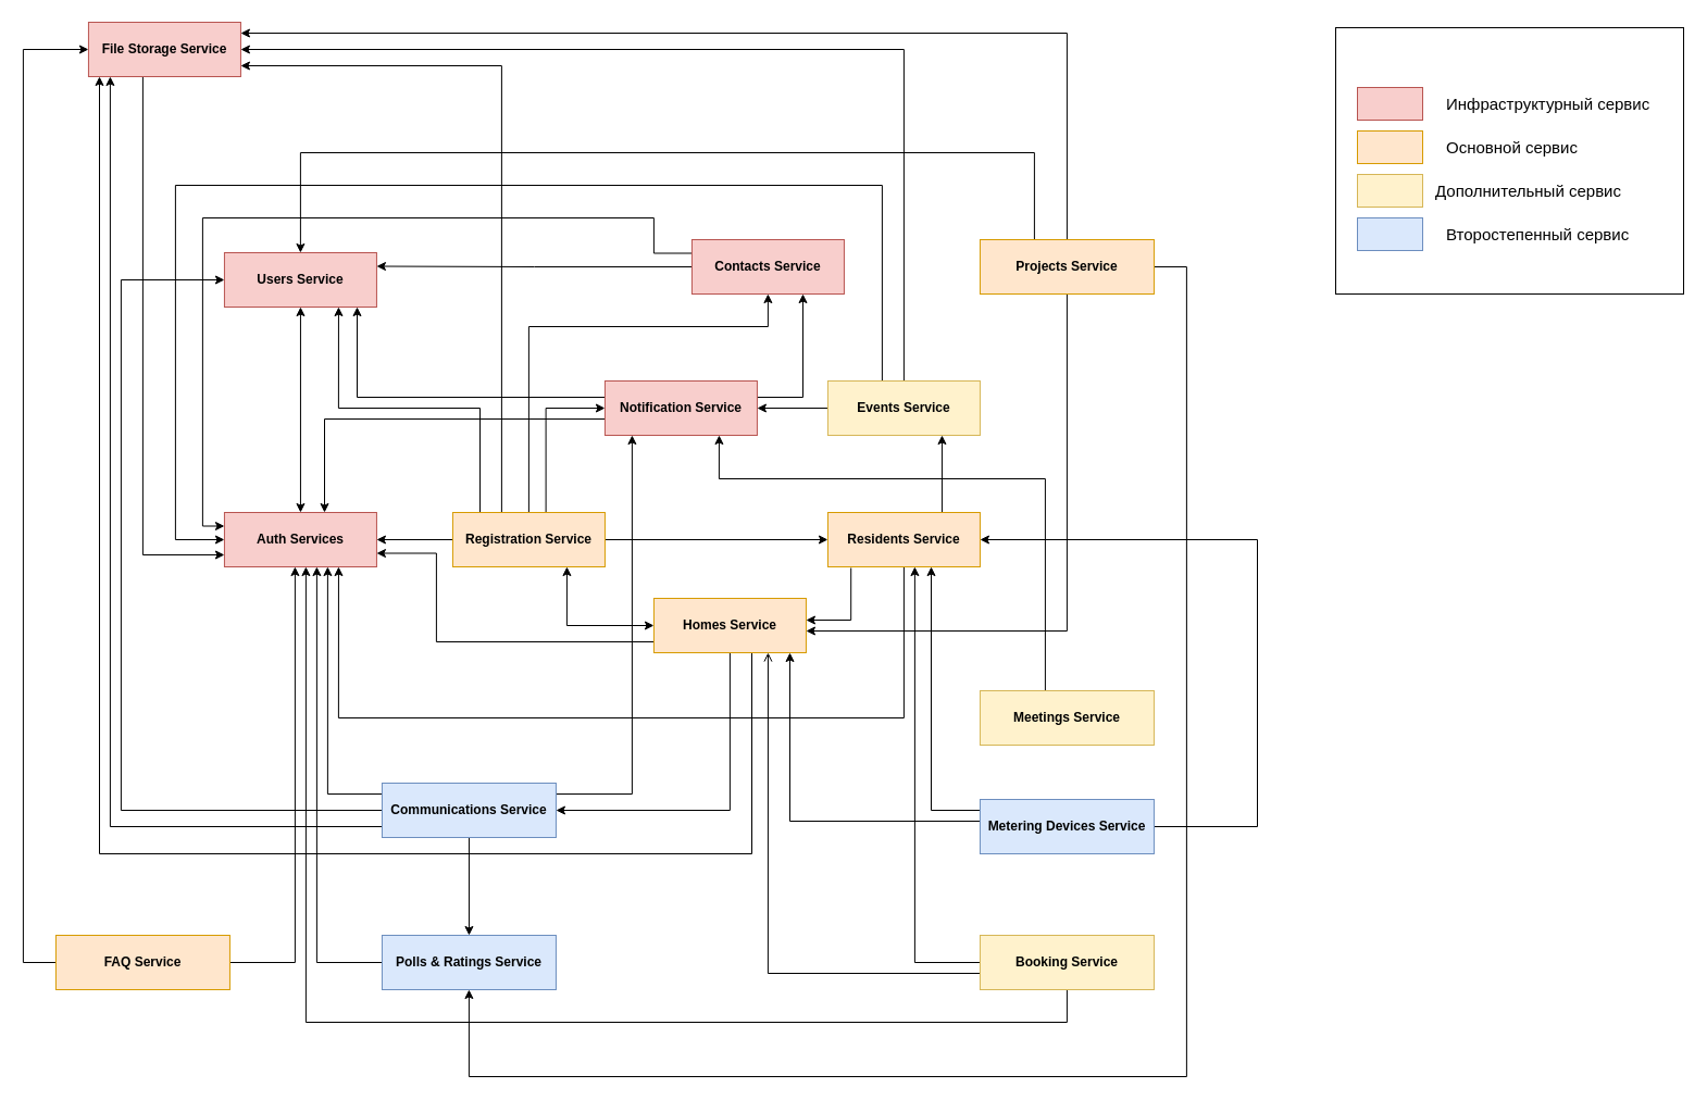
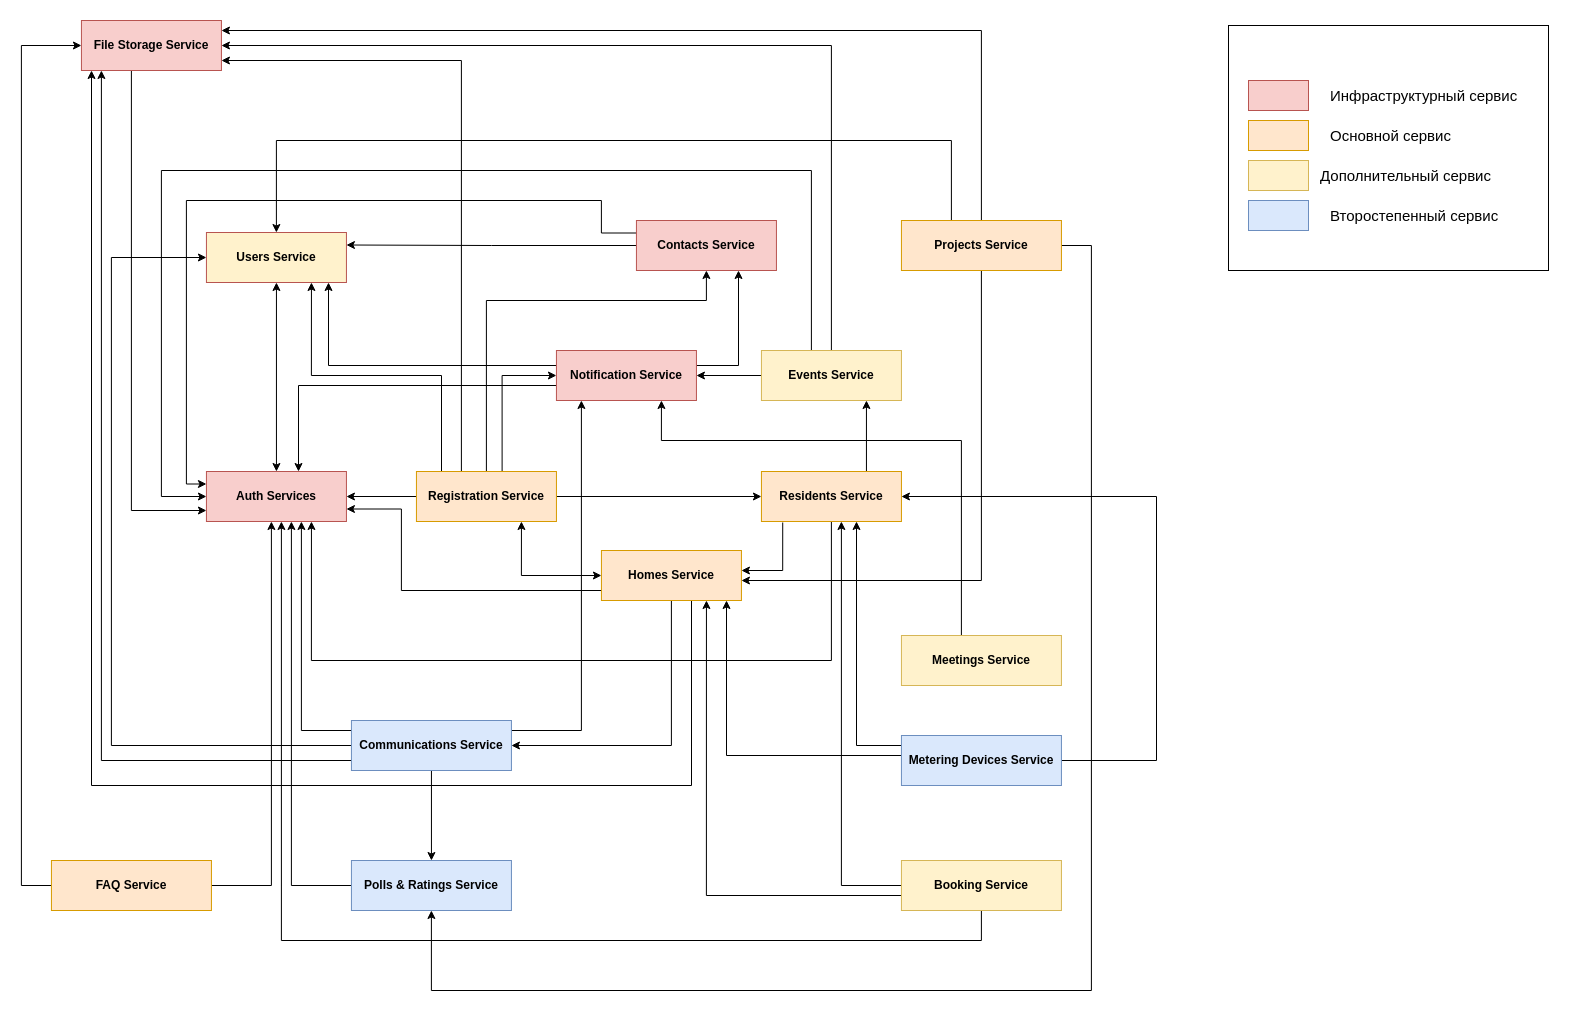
- <mxCell id="2" value="&lt;p style=&quot;margin: 0px ; margin-top: 4px ; text-align: center&quot;&gt;&lt;br&gt;&lt;b&gt;Users Service&lt;/b&gt;&lt;/p&gt;" style="verticalAlign=top;align=left;overflow=fill;fontSize=12;fontFamily=Helvetica;html=1;fillColor=#f8cecc;strokeColor=#b85450;" parent="1" vertex="1"><mxGeometry x="205.94" y="232" width="140" height="50" as="geometry" /></mxCell>
+ <mxCell id="2" value="&lt;p style=&quot;margin: 0px ; margin-top: 4px ; text-align: center&quot;&gt;&lt;br&gt;&lt;b&gt;Users Service&lt;/b&gt;&lt;/p&gt;" style="verticalAlign=top;align=left;overflow=fill;fontSize=12;fontFamily=Helvetica;html=1;fillColor=#fff2cc;strokeColor=#b85450;" parent="1" vertex="1"><mxGeometry x="205.94" y="232" width="140" height="50" as="geometry" /></mxCell>
- <mxCell id="42" style="edgeStyle=orthogonalEdgeStyle;rounded=0;orthogonalLoop=1;jettySize=auto;html=1;entryX=0.75;entryY=1;entryDx=0;entryDy=0;endArrow=open;" parent="1" source="45" target="19" edge="1"><mxGeometry relative="1" as="geometry"><Array as="points"><mxPoint x="705.94" y="895" /></Array></mxGeometry></mxCell>
+ <mxCell id="42" style="edgeStyle=orthogonalEdgeStyle;rounded=0;orthogonalLoop=1;jettySize=auto;html=1;entryX=0.75;entryY=1;entryDx=0;entryDy=0;" parent="1" source="45" target="19" edge="1"><mxGeometry relative="1" as="geometry"><Array as="points"><mxPoint x="705.94" y="895" /></Array></mxGeometry></mxCell>
